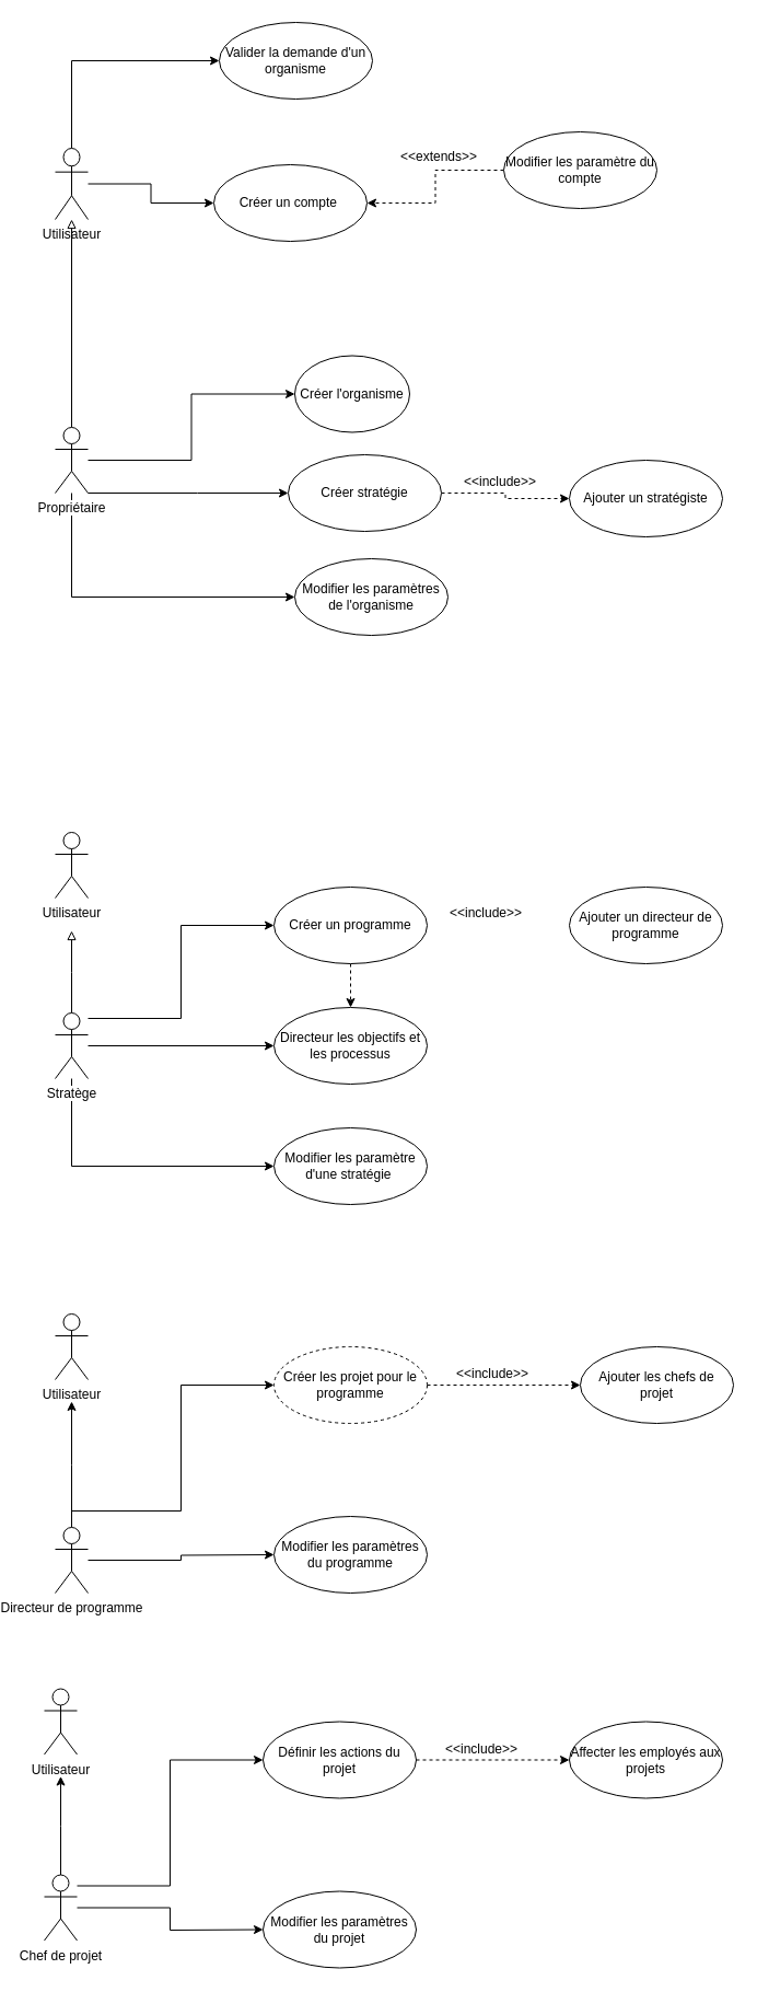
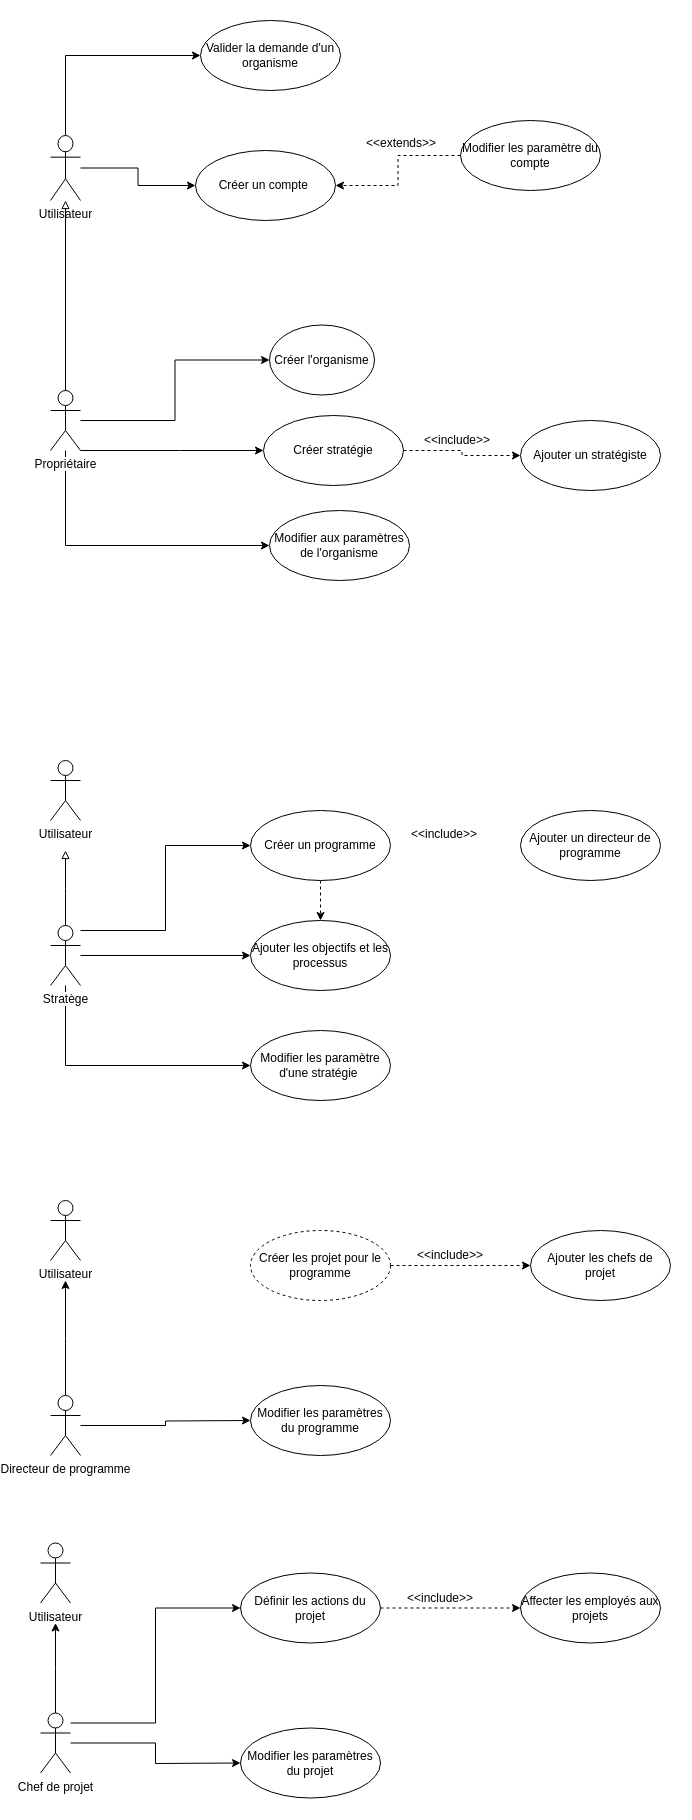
- <mxCell id="18" value="Modifier les paramètres de l'organisme" style="ellipse;whiteSpace=wrap;html=1;" vertex="1" parent="1"><mxGeometry x="249" y="510" width="140" height="70" as="geometry" /></mxCell>
+ <mxCell id="18" value="Modifier aux paramètres de l'organisme" style="ellipse;whiteSpace=wrap;html=1;" vertex="1" parent="1"><mxGeometry x="249" y="510" width="140" height="70" as="geometry" /></mxCell>
- <mxCell id="28" value="Directeur les objectifs et les processus" style="ellipse;whiteSpace=wrap;html=1;" vertex="1" parent="1"><mxGeometry x="230" y="920" width="140" height="70" as="geometry" /></mxCell>
+ <mxCell id="28" value="Ajouter les objectifs et les processus" style="ellipse;whiteSpace=wrap;html=1;" vertex="1" parent="1"><mxGeometry x="230" y="920" width="140" height="70" as="geometry" /></mxCell>
- <mxCell id="35" style="edgeStyle=orthogonalEdgeStyle;rounded=0;orthogonalLoop=1;jettySize=auto;html=1;entryX=0;entryY=0.5;entryDx=0;entryDy=0;endArrow=classic;endFill=1;" edge="1" parent="1" source="37" target="39"><mxGeometry relative="1" as="geometry"><Array as="points"><mxPoint x="145" y="1380" /><mxPoint x="145" y="1265" /></Array></mxGeometry></mxCell>
